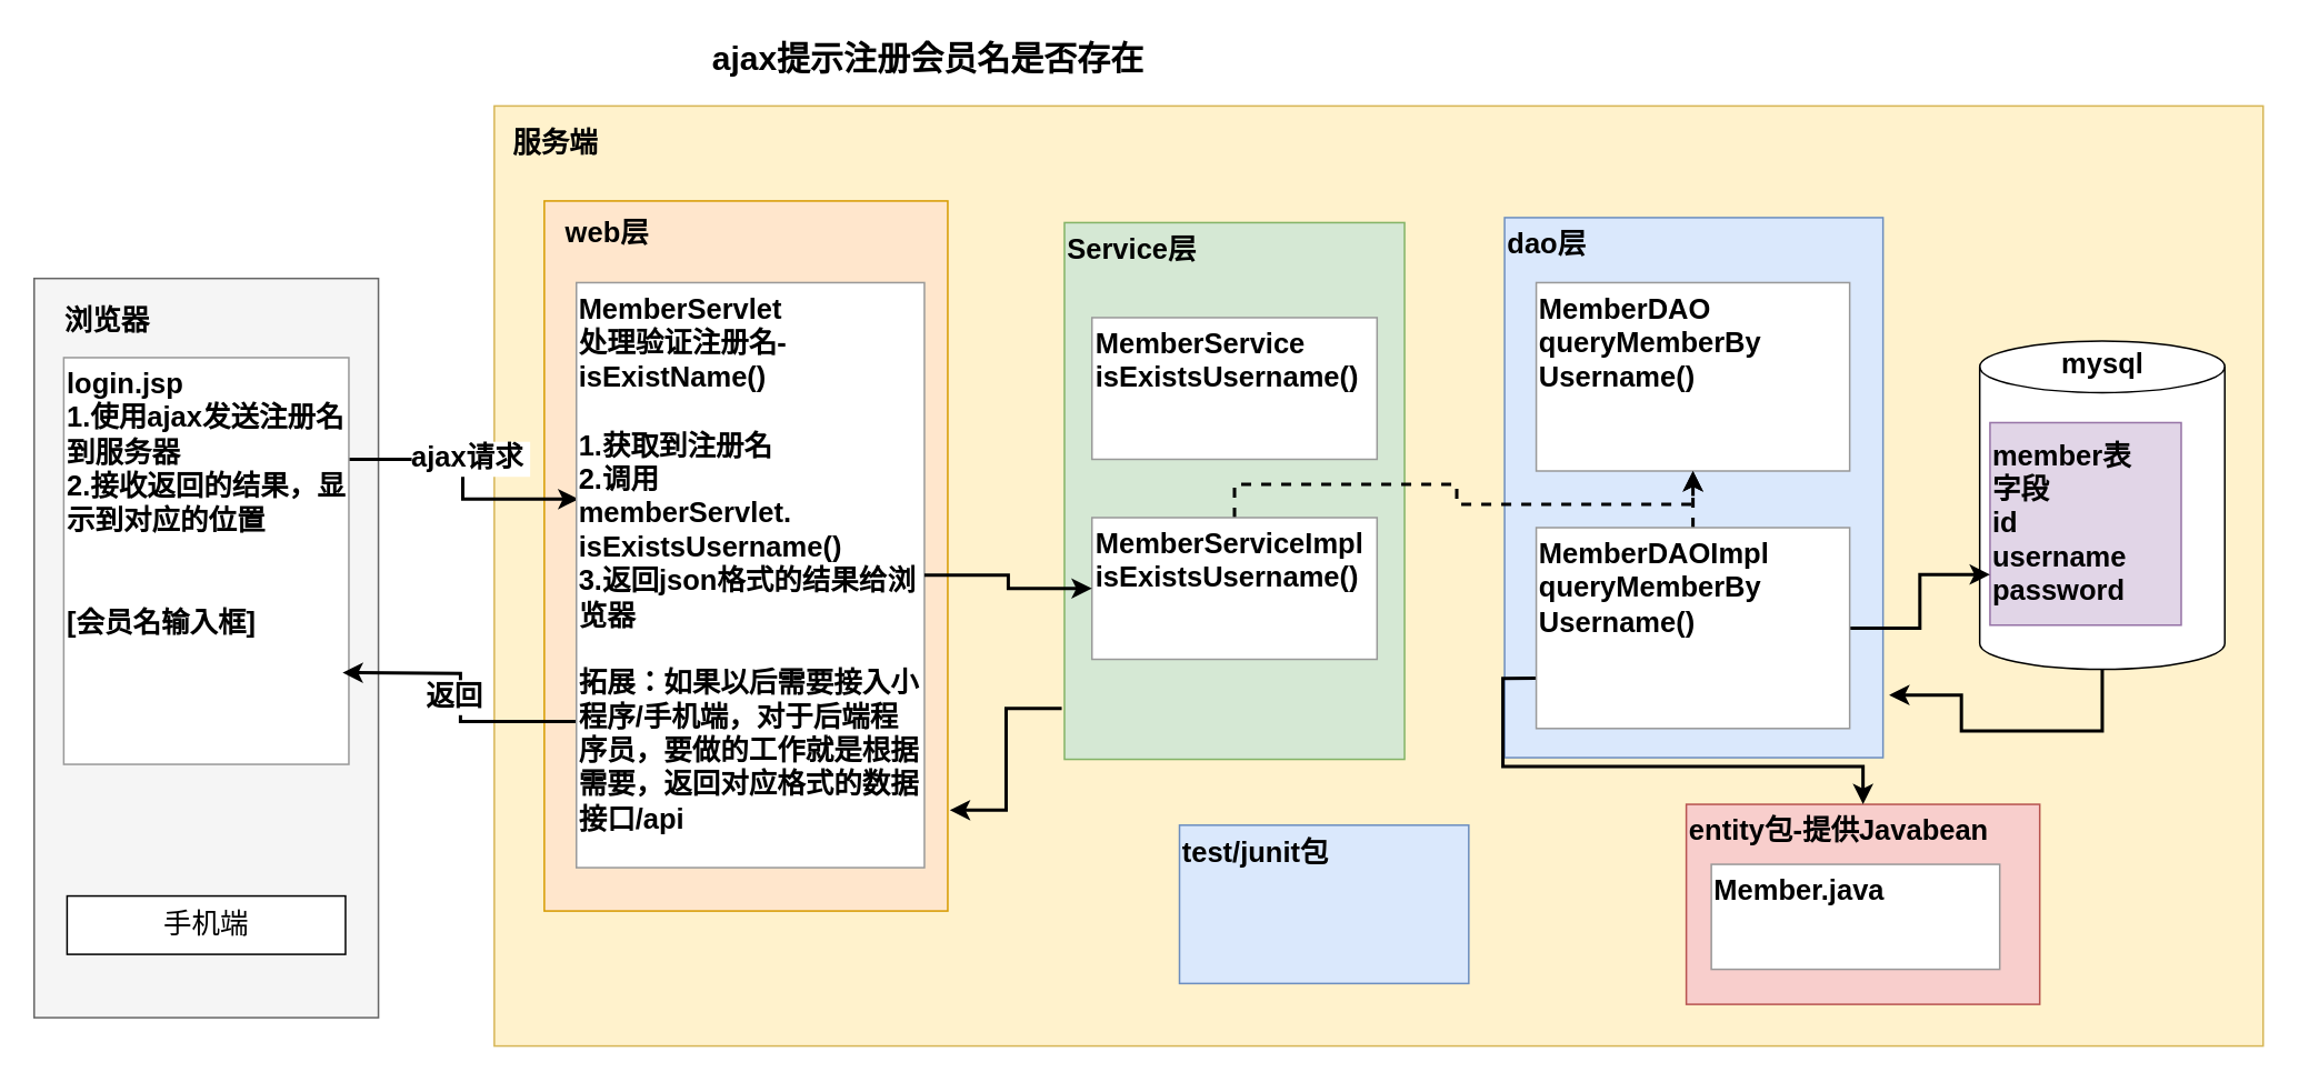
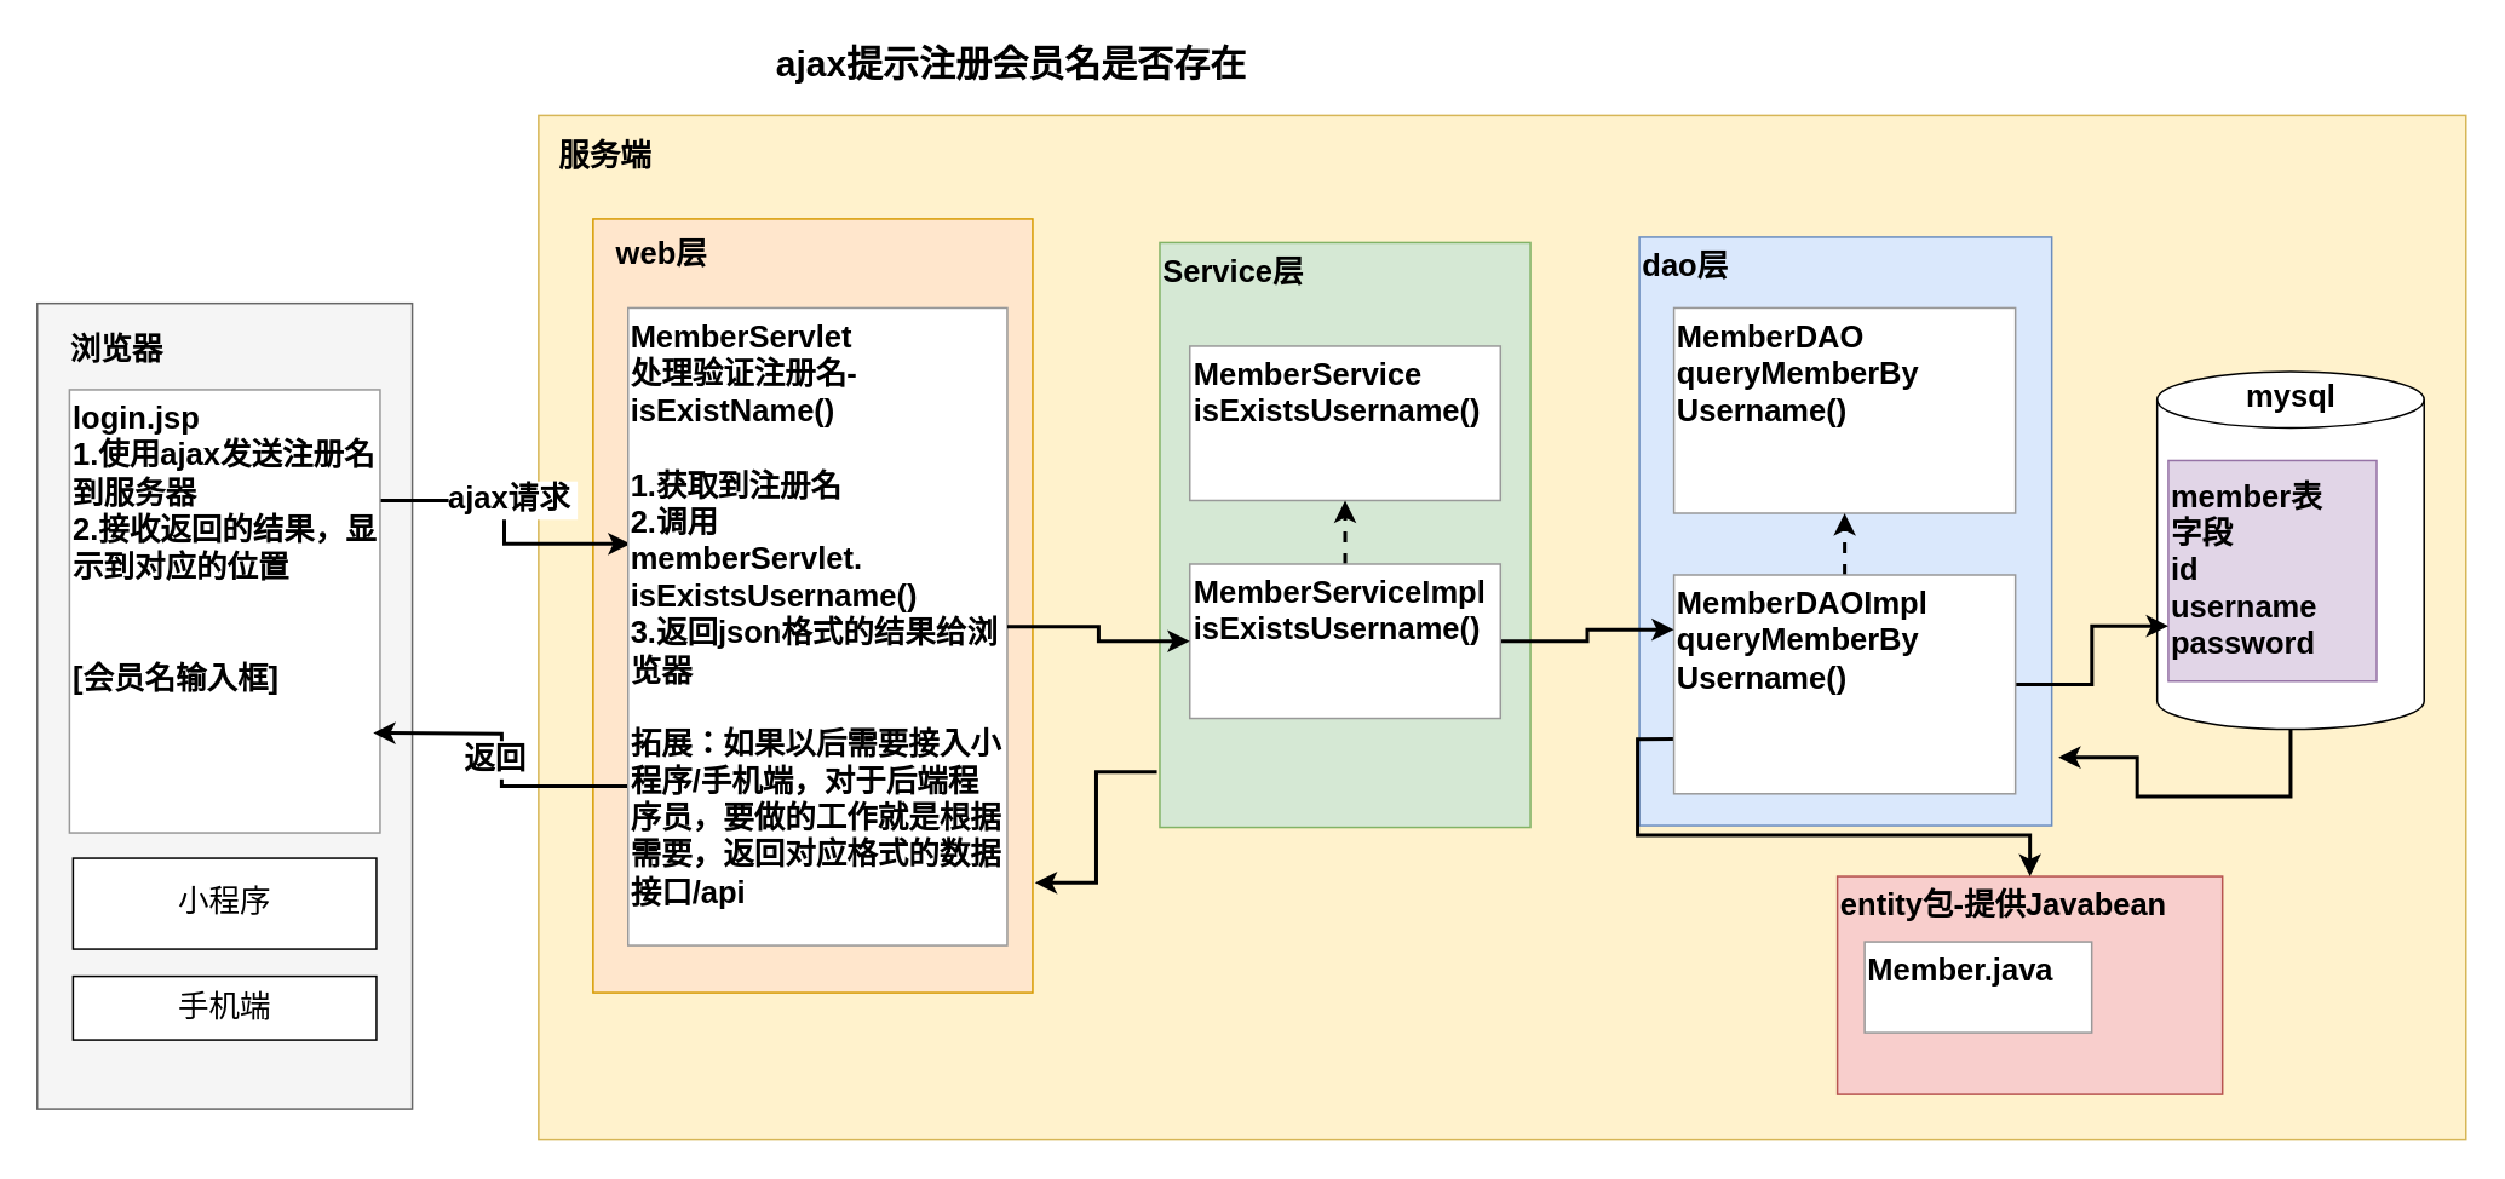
- <mxCell id="30" style="edgeStyle=orthogonalEdgeStyle;rounded=0;orthogonalLoop=1;jettySize=auto;html=1;exitX=0.5;exitY=0;exitDx=0;exitDy=0;dashed=1;strokeWidth=2;" parent="1" source="32" target="24" edge="1"><mxGeometry relative="1" as="geometry" /></mxCell>
+ <mxCell id="30" style="edgeStyle=orthogonalEdgeStyle;rounded=0;orthogonalLoop=1;jettySize=auto;html=1;exitX=0.5;exitY=0;exitDx=0;exitDy=0;entryX=0.5;entryY=1;entryDx=0;entryDy=0;dashed=1;strokeWidth=2;" parent="1" source="32" target="29" edge="1"><mxGeometry relative="1" as="geometry" /></mxCell>
+ <mxCell id="31" style="edgeStyle=orthogonalEdgeStyle;rounded=0;orthogonalLoop=1;jettySize=auto;html=1;exitX=1;exitY=0.5;exitDx=0;exitDy=0;entryX=0;entryY=0.25;entryDx=0;entryDy=0;strokeWidth=2;" parent="1" source="32" target="28" edge="1"><mxGeometry relative="1" as="geometry" /></mxCell>
+ <mxCell id="35" value="小程序" style="rounded=0;whiteSpace=wrap;html=1;fontSize=17;" vertex="1" parent="1"><mxGeometry x="39.75" y="472" width="167" height="50" as="geometry" /></mxCell>
- <mxCell id="23" value="test/junit包&lt;br&gt;" style="rounded=0;whiteSpace=wrap;html=1;labelBorderColor=none;fontSize=17;strokeColor=#6c8ebf;fontStyle=1;align=left;verticalAlign=top;fillColor=#dae8fc;" parent="1" vertex="1"><mxGeometry x="707" y="494.5" width="173.5" height="95" as="geometry" /></mxCell>
- <mxCell id="15" value="Member.java" style="rounded=0;whiteSpace=wrap;html=1;labelBorderColor=none;fontSize=17;strokeColor=#999999;fontStyle=1;align=left;verticalAlign=top;" parent="1" vertex="1"><mxGeometry x="1026" y="518" width="173" height="63" as="geometry" /></mxCell>
+ <mxCell id="15" value="Member.java" style="rounded=0;whiteSpace=wrap;html=1;labelBorderColor=none;fontSize=17;strokeColor=#999999;fontStyle=1;align=left;verticalAlign=top;" parent="1" vertex="1"><mxGeometry x="1026" y="518" width="125" height="50" as="geometry" /></mxCell>
